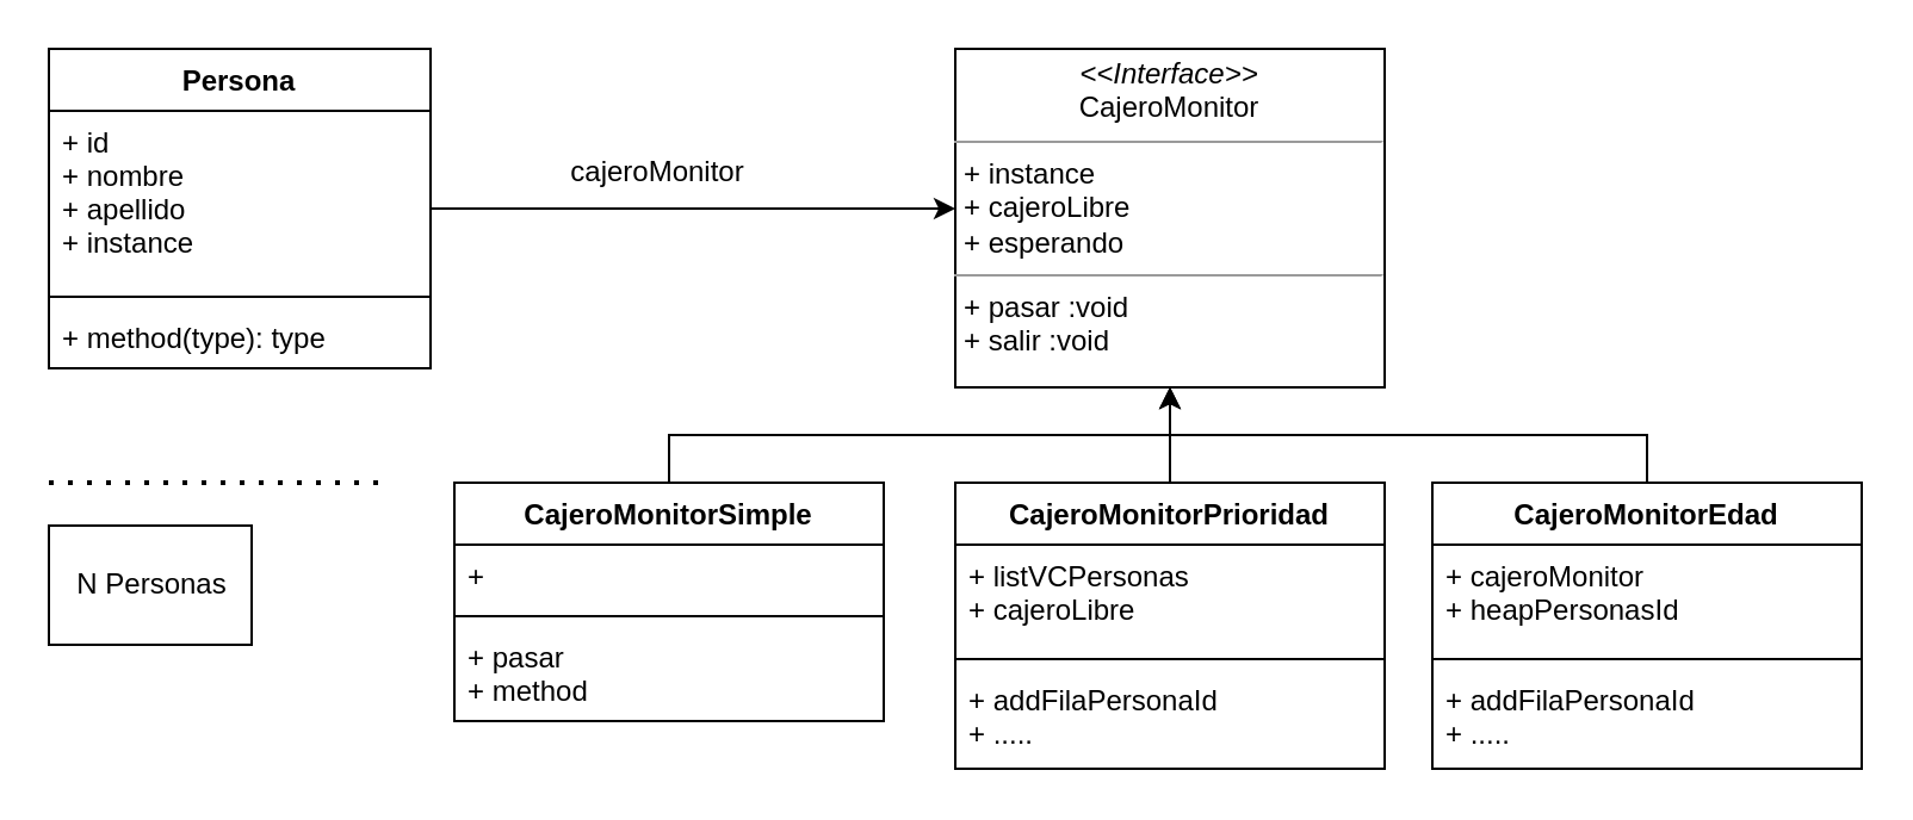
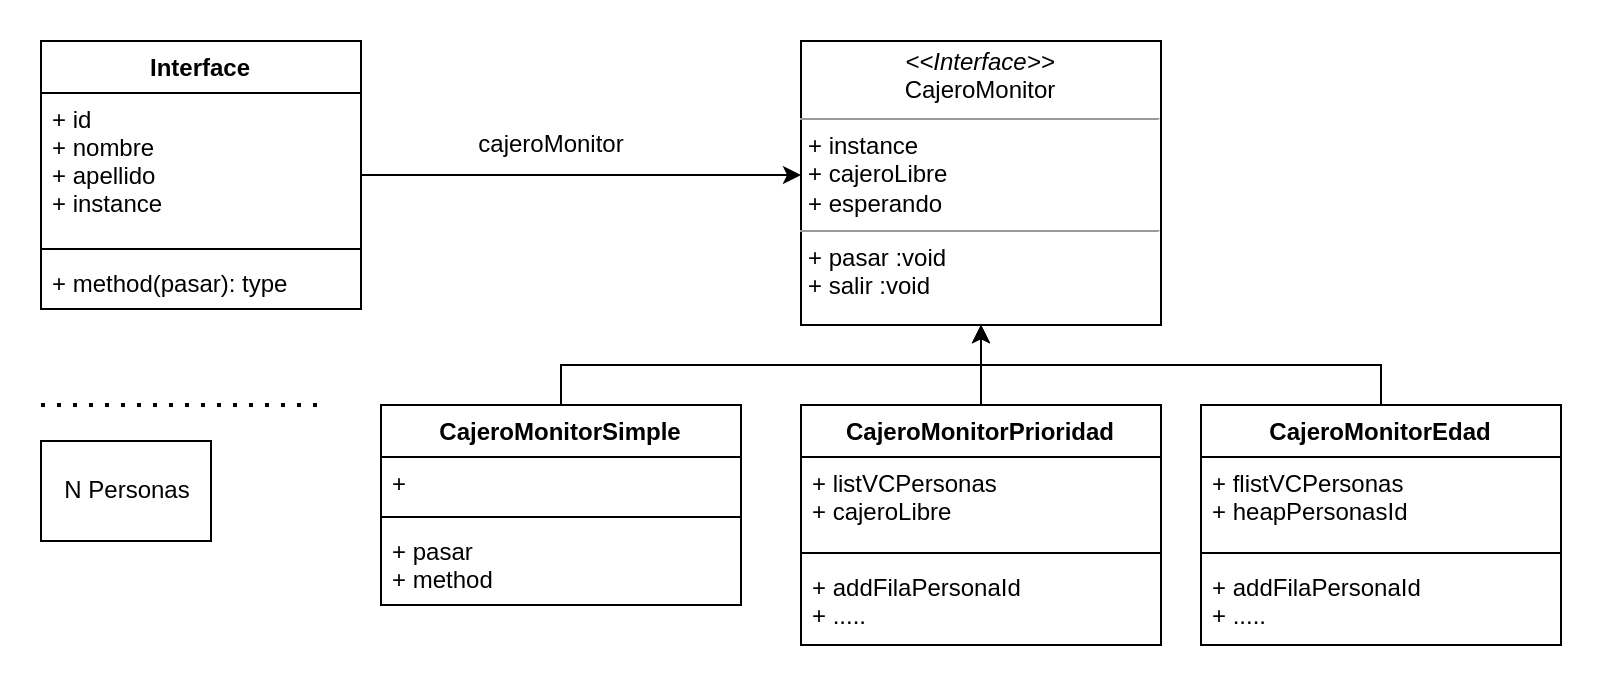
- <mxCell id="3" value="Persona" style="swimlane;fontStyle=1;align=center;verticalAlign=top;childLayout=stackLayout;horizontal=1;startSize=26;horizontalStack=0;resizeParent=1;resizeParentMax=0;resizeLast=0;collapsible=1;marginBottom=0;" vertex="1" parent="1"><mxGeometry x="20" y="20" width="160" height="134" as="geometry" /></mxCell>
+ <mxCell id="3" value="Interface" style="swimlane;fontStyle=1;align=center;verticalAlign=top;childLayout=stackLayout;horizontal=1;startSize=26;horizontalStack=0;resizeParent=1;resizeParentMax=0;resizeLast=0;collapsible=1;marginBottom=0;" vertex="1" parent="1"><mxGeometry x="20" y="20" width="160" height="134" as="geometry" /></mxCell>
- <mxCell id="6" value="+ method(type): type" style="text;strokeColor=none;fillColor=none;align=left;verticalAlign=top;spacingLeft=4;spacingRight=4;overflow=hidden;rotatable=0;points=[[0,0.5],[1,0.5]];portConstraint=eastwest;" vertex="1" parent="3"><mxGeometry y="108" width="160" height="26" as="geometry" /></mxCell>
+ <mxCell id="6" value="+ method(pasar): type" style="text;strokeColor=none;fillColor=none;align=left;verticalAlign=top;spacingLeft=4;spacingRight=4;overflow=hidden;rotatable=0;points=[[0,0.5],[1,0.5]];portConstraint=eastwest;" vertex="1" parent="3"><mxGeometry y="108" width="160" height="26" as="geometry" /></mxCell>
- <mxCell id="21" value="+ cajeroMonitor&#10;+ heapPersonasId&#10;" style="text;strokeColor=none;fillColor=none;align=left;verticalAlign=top;spacingLeft=4;spacingRight=4;overflow=hidden;rotatable=0;points=[[0,0.5],[1,0.5]];portConstraint=eastwest;" vertex="1" parent="20"><mxGeometry y="26" width="180" height="44" as="geometry" /></mxCell>
+ <mxCell id="21" value="+ flistVCPersonas&#10;+ heapPersonasId&#10;" style="text;strokeColor=none;fillColor=none;align=left;verticalAlign=top;spacingLeft=4;spacingRight=4;overflow=hidden;rotatable=0;points=[[0,0.5],[1,0.5]];portConstraint=eastwest;" vertex="1" parent="20"><mxGeometry y="26" width="180" height="44" as="geometry" /></mxCell>
